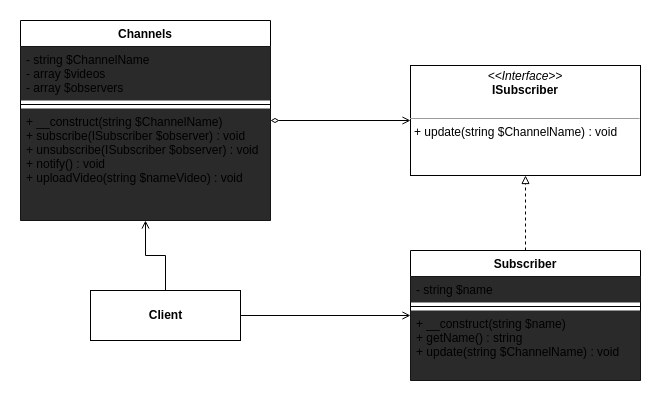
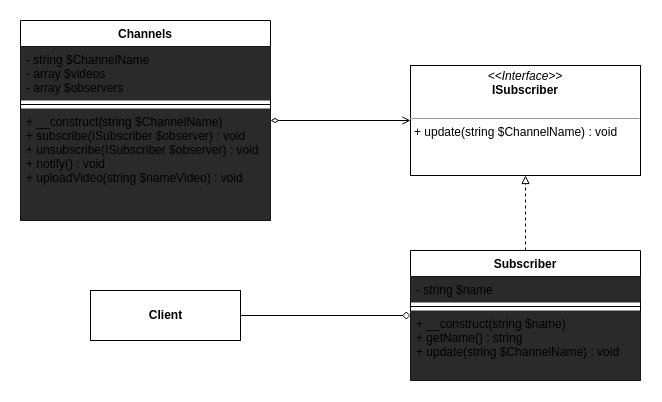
- <mxCell id="14" style="edgeStyle=orthogonalEdgeStyle;rounded=0;orthogonalLoop=1;jettySize=auto;html=1;startArrow=none;startFill=0;endArrow=open;endFill=0;" parent="1" source="15" target="3" edge="1"><mxGeometry relative="1" as="geometry" /></mxCell>
- <mxCell id="13" style="edgeStyle=orthogonalEdgeStyle;rounded=0;orthogonalLoop=1;jettySize=auto;html=1;startArrow=none;startFill=0;endArrow=open;endFill=0;" parent="1" source="15" target="9" edge="1"><mxGeometry relative="1" as="geometry" /></mxCell>
+ <mxCell id="13" style="edgeStyle=orthogonalEdgeStyle;rounded=0;orthogonalLoop=1;jettySize=auto;html=1;startArrow=none;startFill=0;endArrow=diamond;endFill=0;" parent="1" source="15" target="9" edge="1"><mxGeometry relative="1" as="geometry" /></mxCell>
